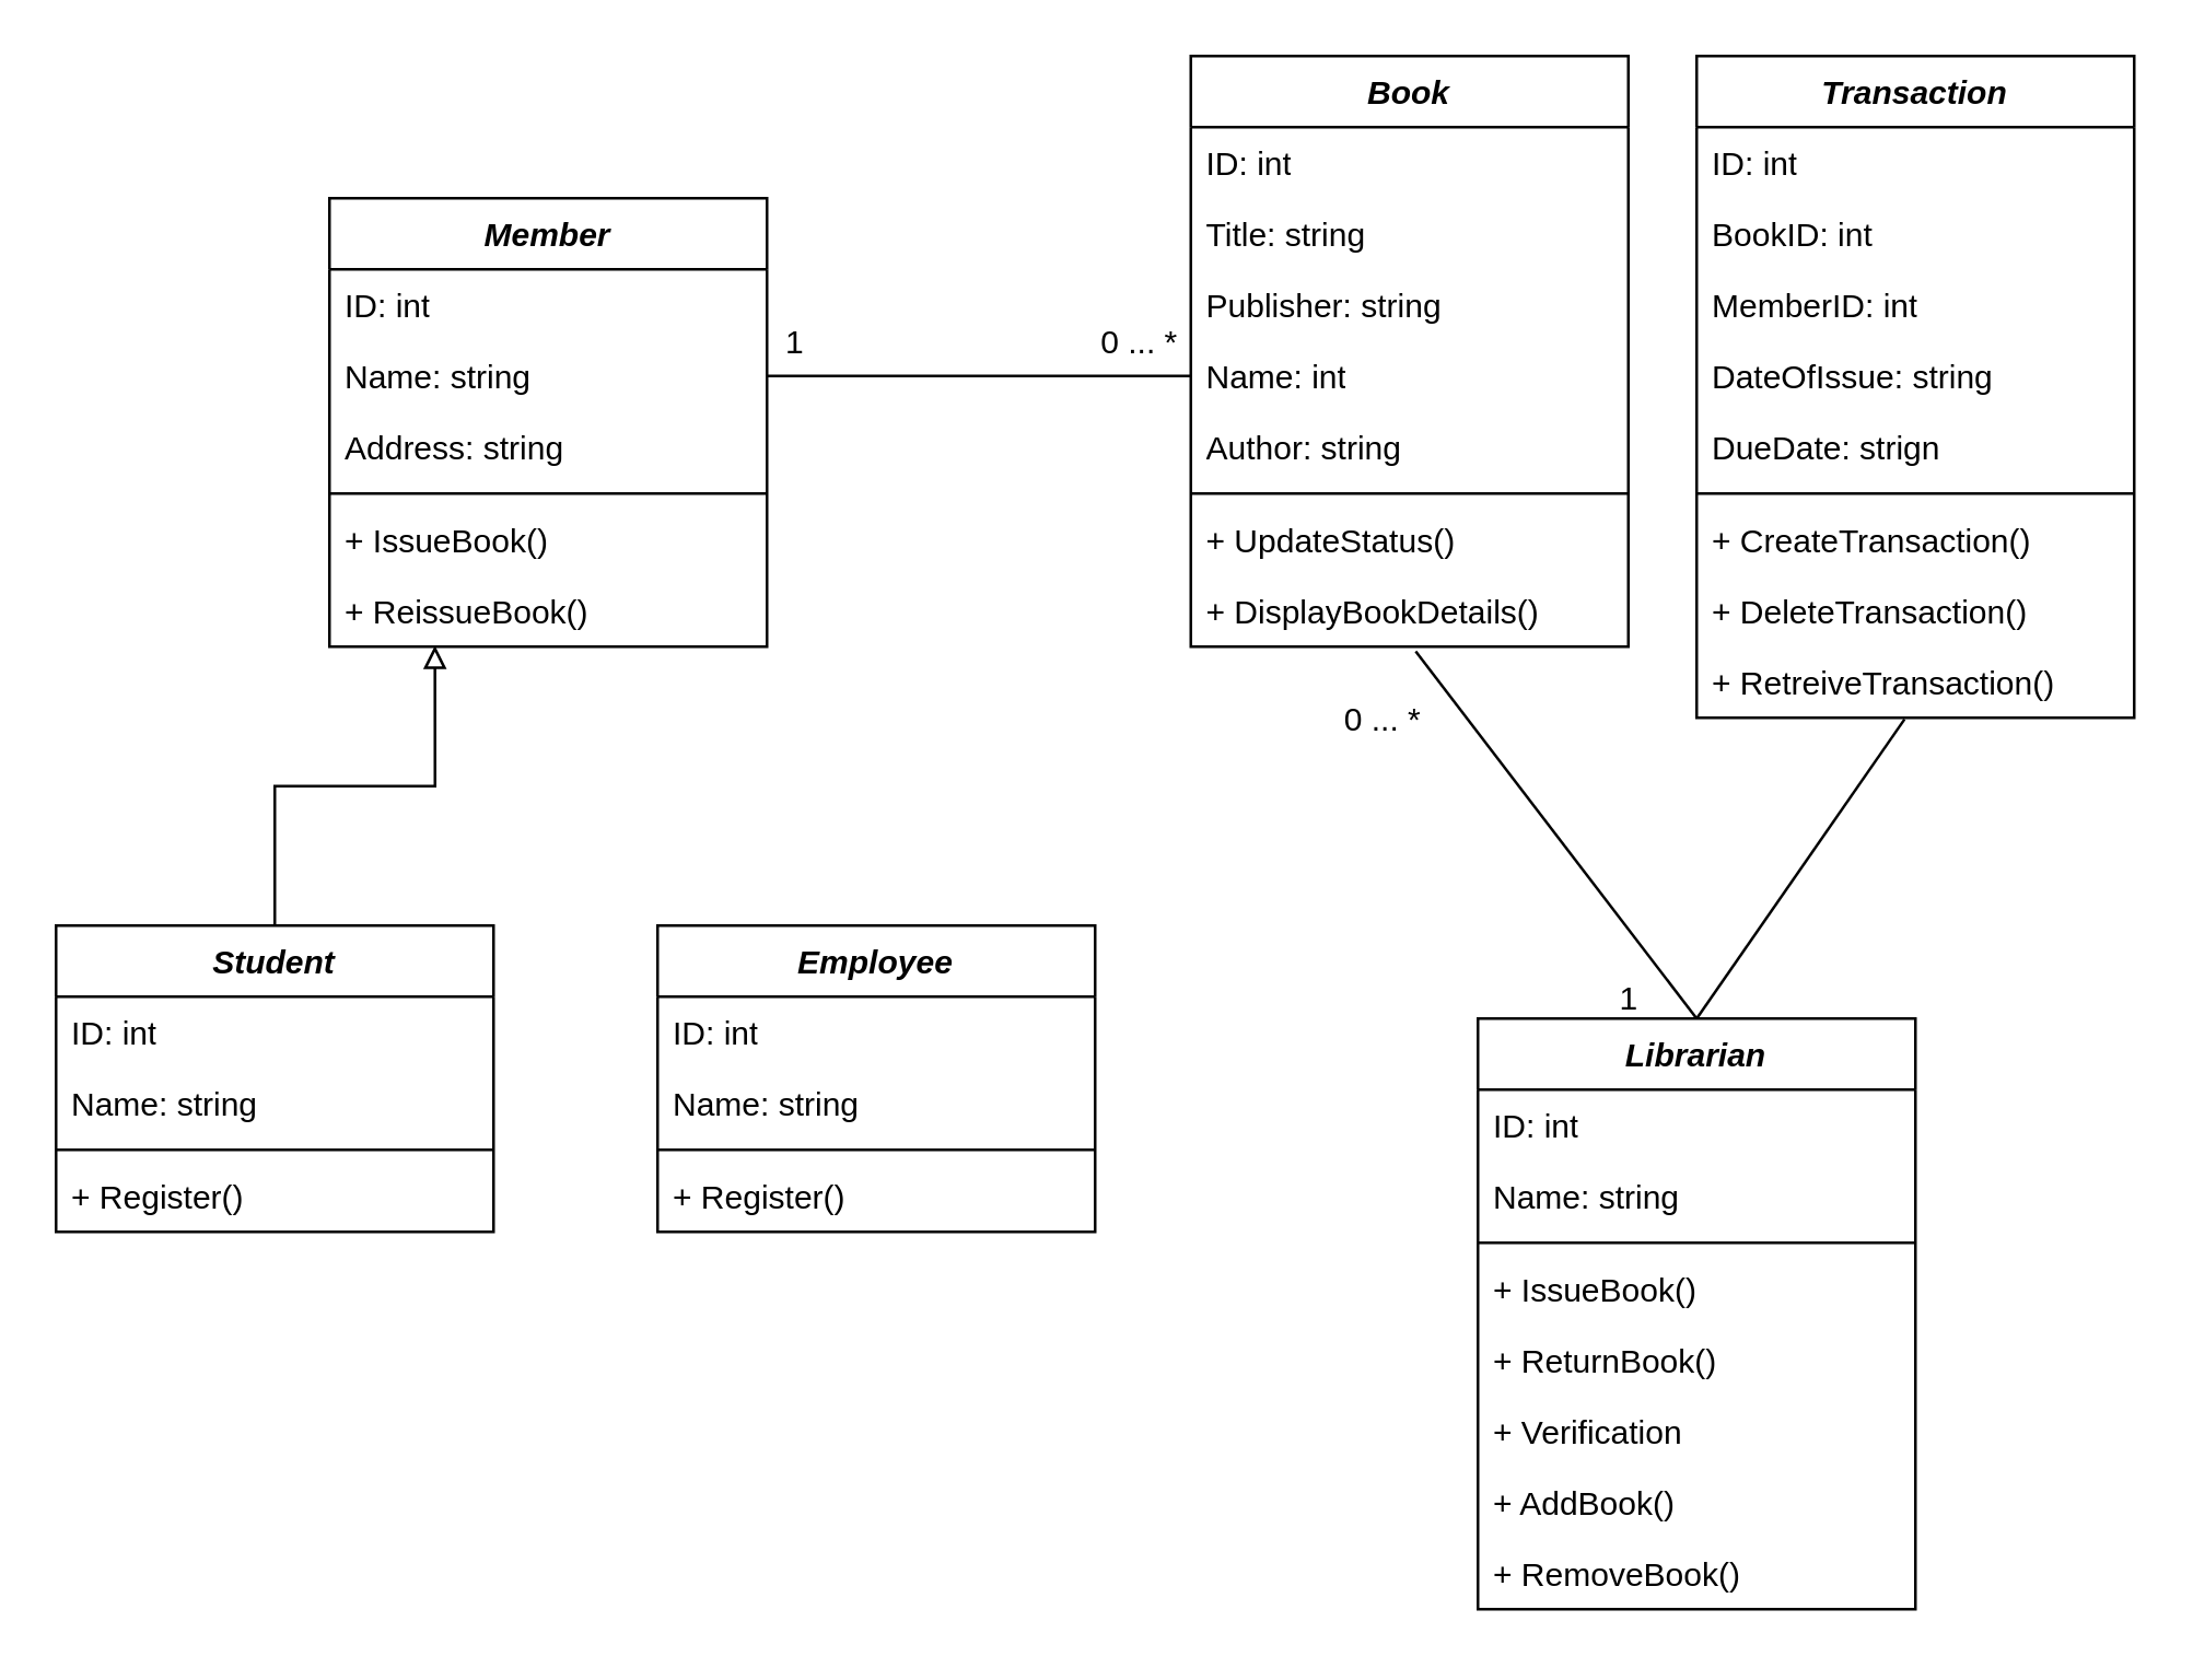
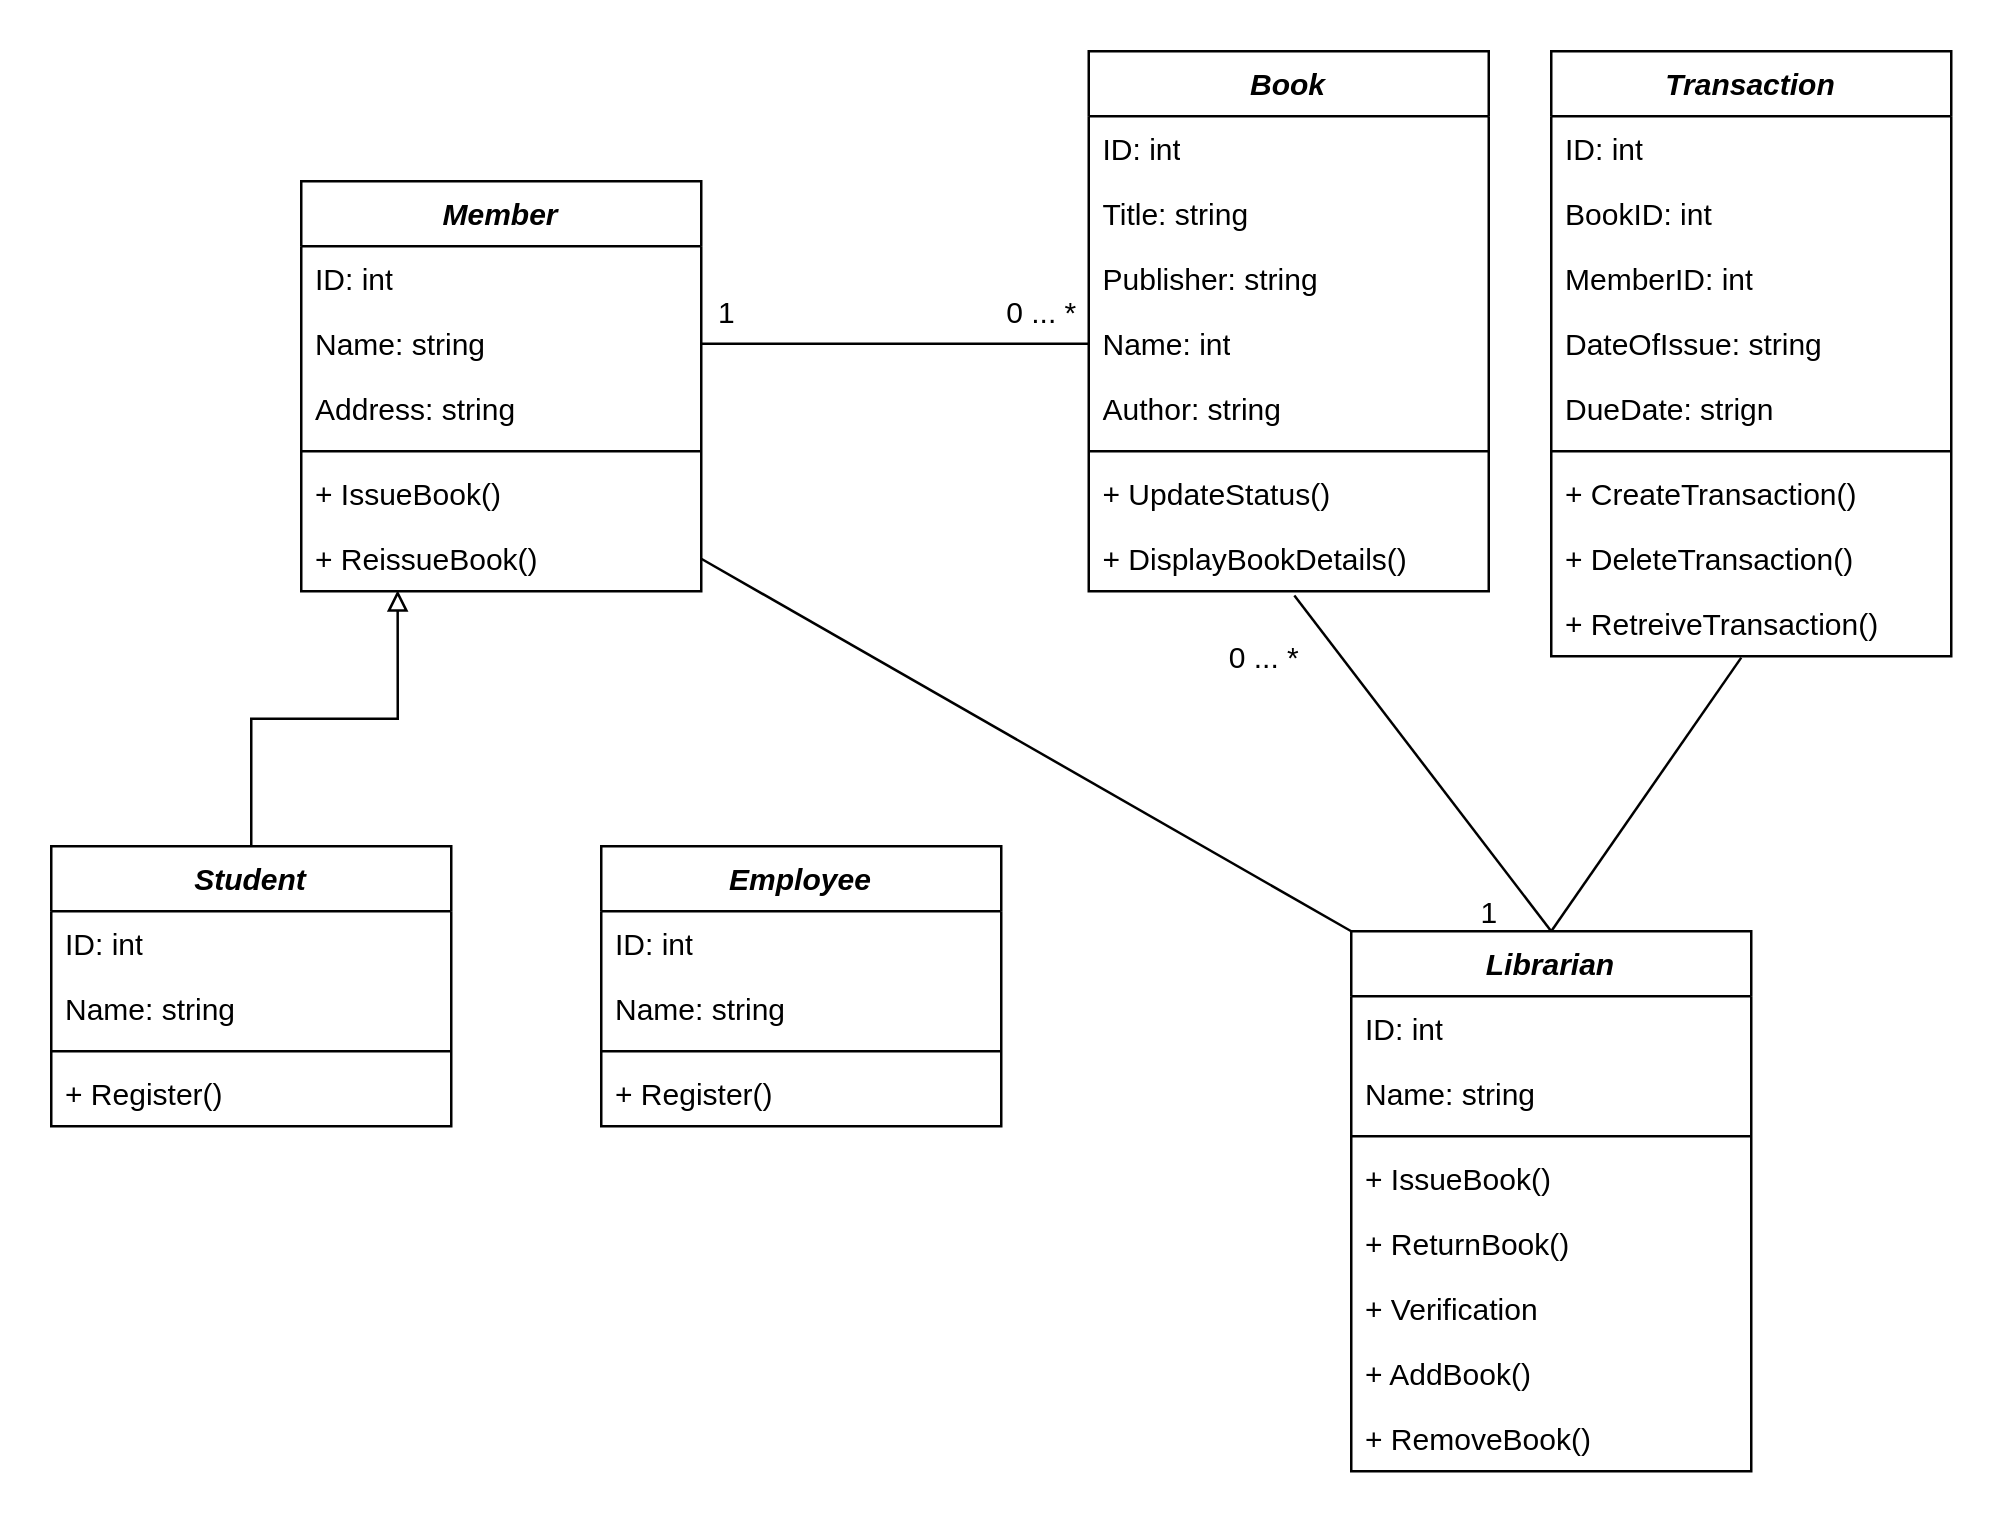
+ <mxCell id="52" value="" style="endArrow=none;html=1;rounded=0;entryX=0;entryY=0;entryDx=0;entryDy=0;exitX=1;exitY=0.5;exitDx=0;exitDy=0;" edge="1" parent="1" source="8" target="39"><mxGeometry relative="1" as="geometry"><mxPoint x="330" y="372" as="sourcePoint" /><mxPoint x="490" y="372" as="targetPoint" /></mxGeometry></mxCell>
